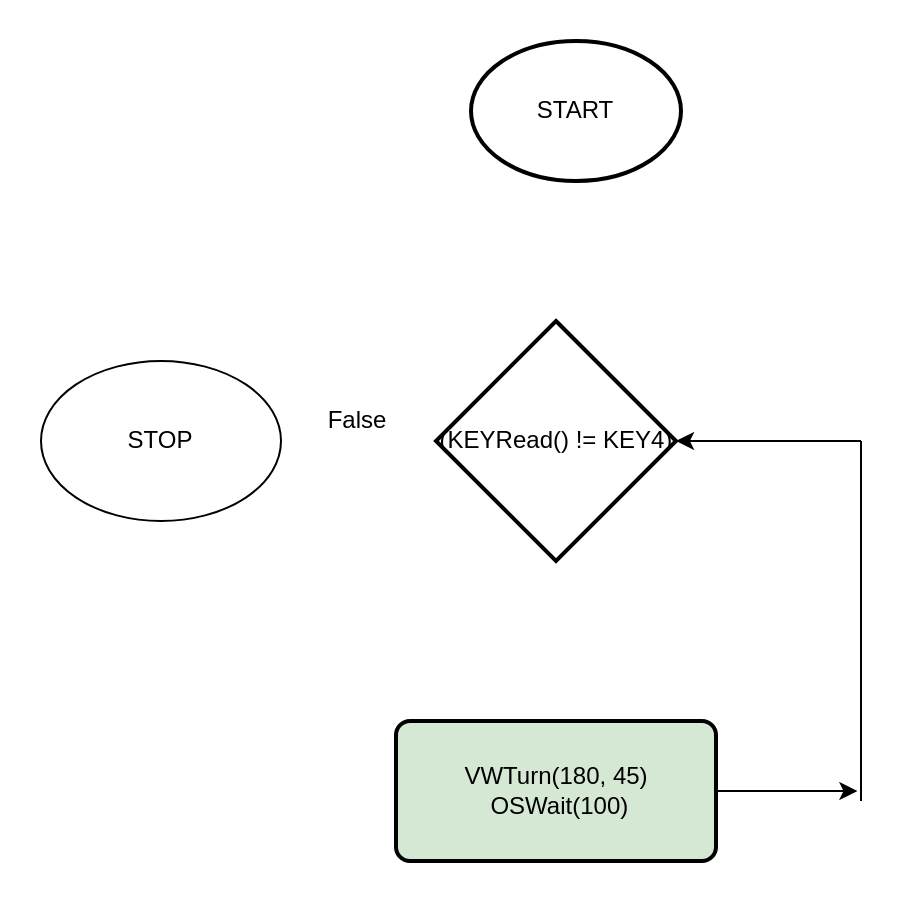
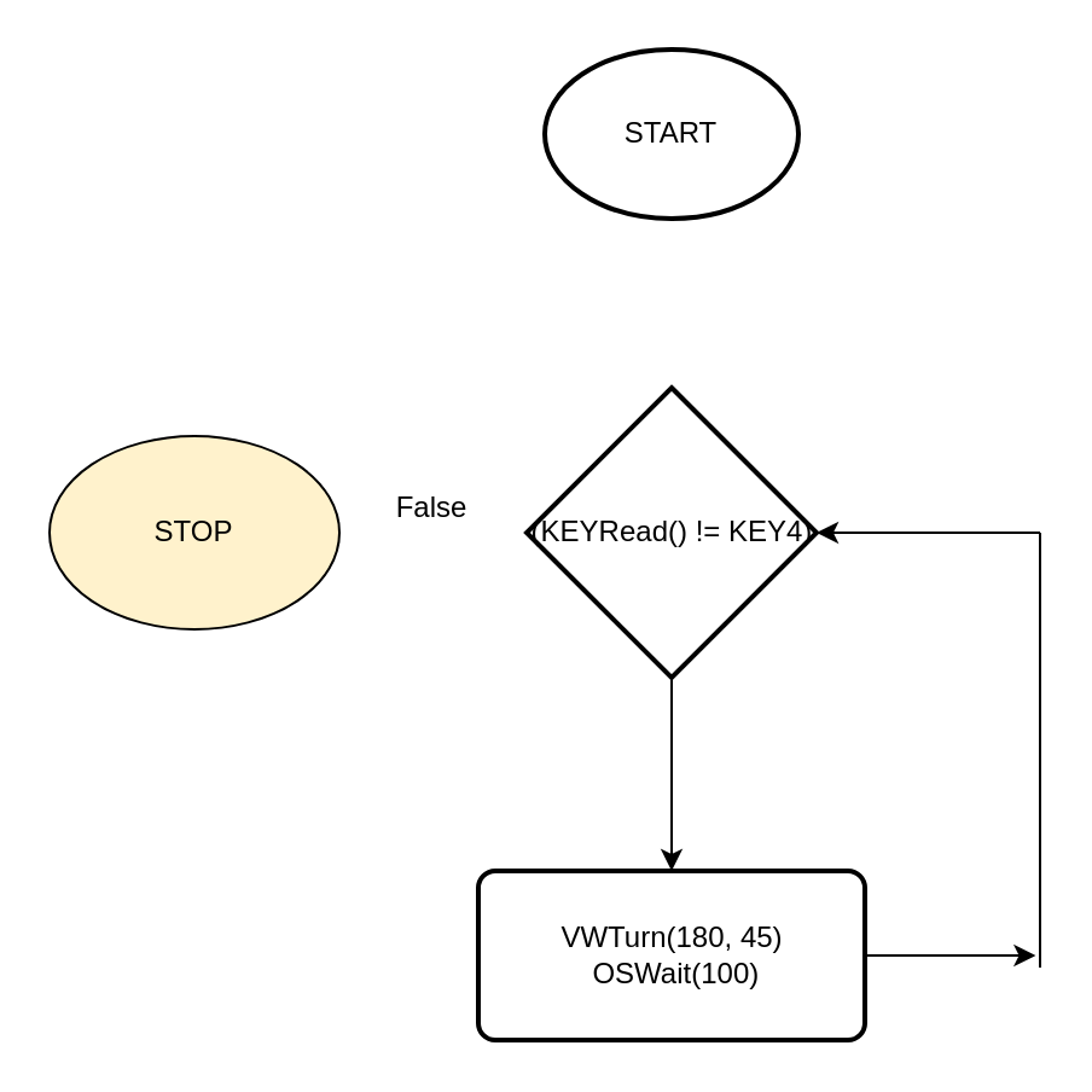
- <mxCell id="2" value="START" style="strokeWidth=2;html=1;shape=mxgraph.flowchart.start_1;whiteSpace=wrap;" vertex="1" parent="1"><mxGeometry x="235" y="20" width="105" height="70" as="geometry" /></mxCell>
+ <mxCell id="2" value="START" style="strokeWidth=2;html=1;shape=mxgraph.flowchart.start_1;whiteSpace=wrap;" vertex="1" parent="1"><mxGeometry x="225" y="20" width="105" height="70" as="geometry" /></mxCell>
- <mxCell id="8" value="STOP" style="ellipse;whiteSpace=wrap;html=1;" vertex="1" parent="1"><mxGeometry x="20" y="180" width="120" height="80" as="geometry" /></mxCell>
+ <mxCell id="8" value="STOP" style="ellipse;whiteSpace=wrap;html=1;fillColor=#fff2cc;" vertex="1" parent="1"><mxGeometry x="20" y="180" width="120" height="80" as="geometry" /></mxCell>
+ <mxCell id="5" value="" style="endArrow=classic;html=1;" edge="1" parent="1" source="3" target="4"><mxGeometry width="50" height="50" relative="1" as="geometry"><mxPoint x="277.5" y="330" as="sourcePoint" /><mxPoint x="277.5" y="350.711" as="targetPoint" /></mxGeometry></mxCell>
- <mxCell id="4" value="VWTurn(180, 45)&lt;br&gt;&amp;nbsp;OSWait(100)" style="rounded=1;whiteSpace=wrap;html=1;absoluteArcSize=1;arcSize=14;strokeWidth=2;fillColor=#d5e8d4;" vertex="1" parent="1"><mxGeometry x="197.5" y="360" width="160" height="70" as="geometry" /></mxCell>
+ <mxCell id="4" value="VWTurn(180, 45)&lt;br&gt;&amp;nbsp;OSWait(100)" style="rounded=1;whiteSpace=wrap;html=1;absoluteArcSize=1;arcSize=14;strokeWidth=2;" vertex="1" parent="1"><mxGeometry x="197.5" y="360" width="160" height="70" as="geometry" /></mxCell>
